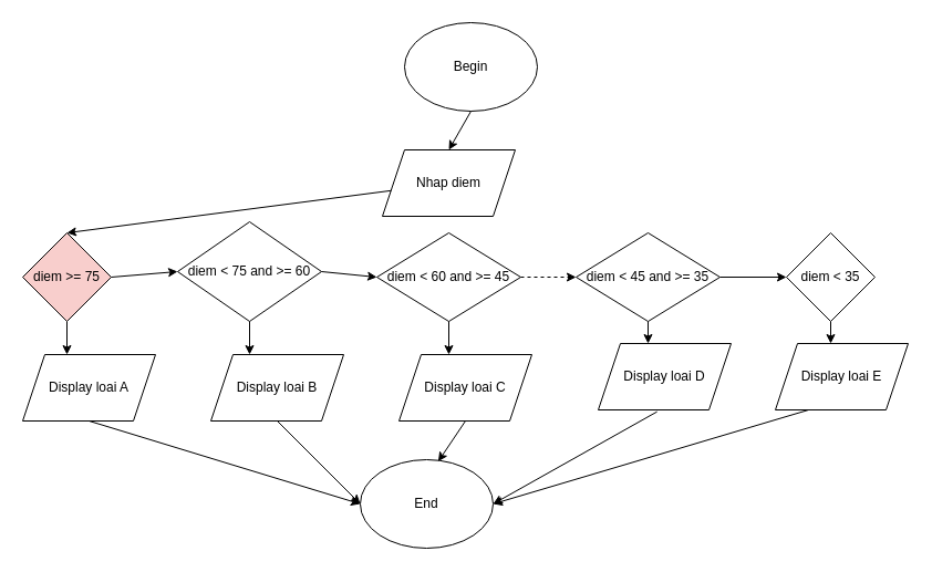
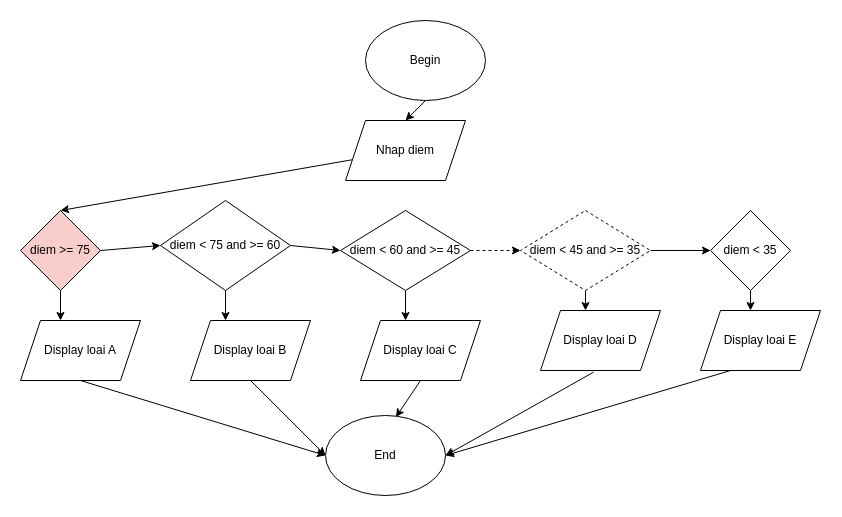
- <mxCell id="3" value="Nhap diem" style="shape=parallelogram;perimeter=parallelogramPerimeter;whiteSpace=wrap;html=1;fixedSize=1;strokeColor=#000000;" vertex="1" parent="1"><mxGeometry x="345" y="135" width="120" height="60" as="geometry" /></mxCell>
+ <mxCell id="3" value="Nhap diem" style="shape=parallelogram;perimeter=parallelogramPerimeter;whiteSpace=wrap;html=1;fixedSize=1;strokeColor=#000000;" vertex="1" parent="1"><mxGeometry x="345" y="120" width="120" height="60" as="geometry" /></mxCell>
- <mxCell id="6" value="diem &amp;lt; 45 and &amp;gt;= 35" style="rhombus;whiteSpace=wrap;html=1;strokeColor=#000000;" vertex="1" parent="1"><mxGeometry x="520" y="210" width="130" height="80" as="geometry" /></mxCell>
+ <mxCell id="6" value="diem &amp;lt; 45 and &amp;gt;= 35" style="rhombus;whiteSpace=wrap;html=1;strokeColor=#000000;dashed=1;" vertex="1" parent="1"><mxGeometry x="520" y="210" width="130" height="80" as="geometry" /></mxCell>
